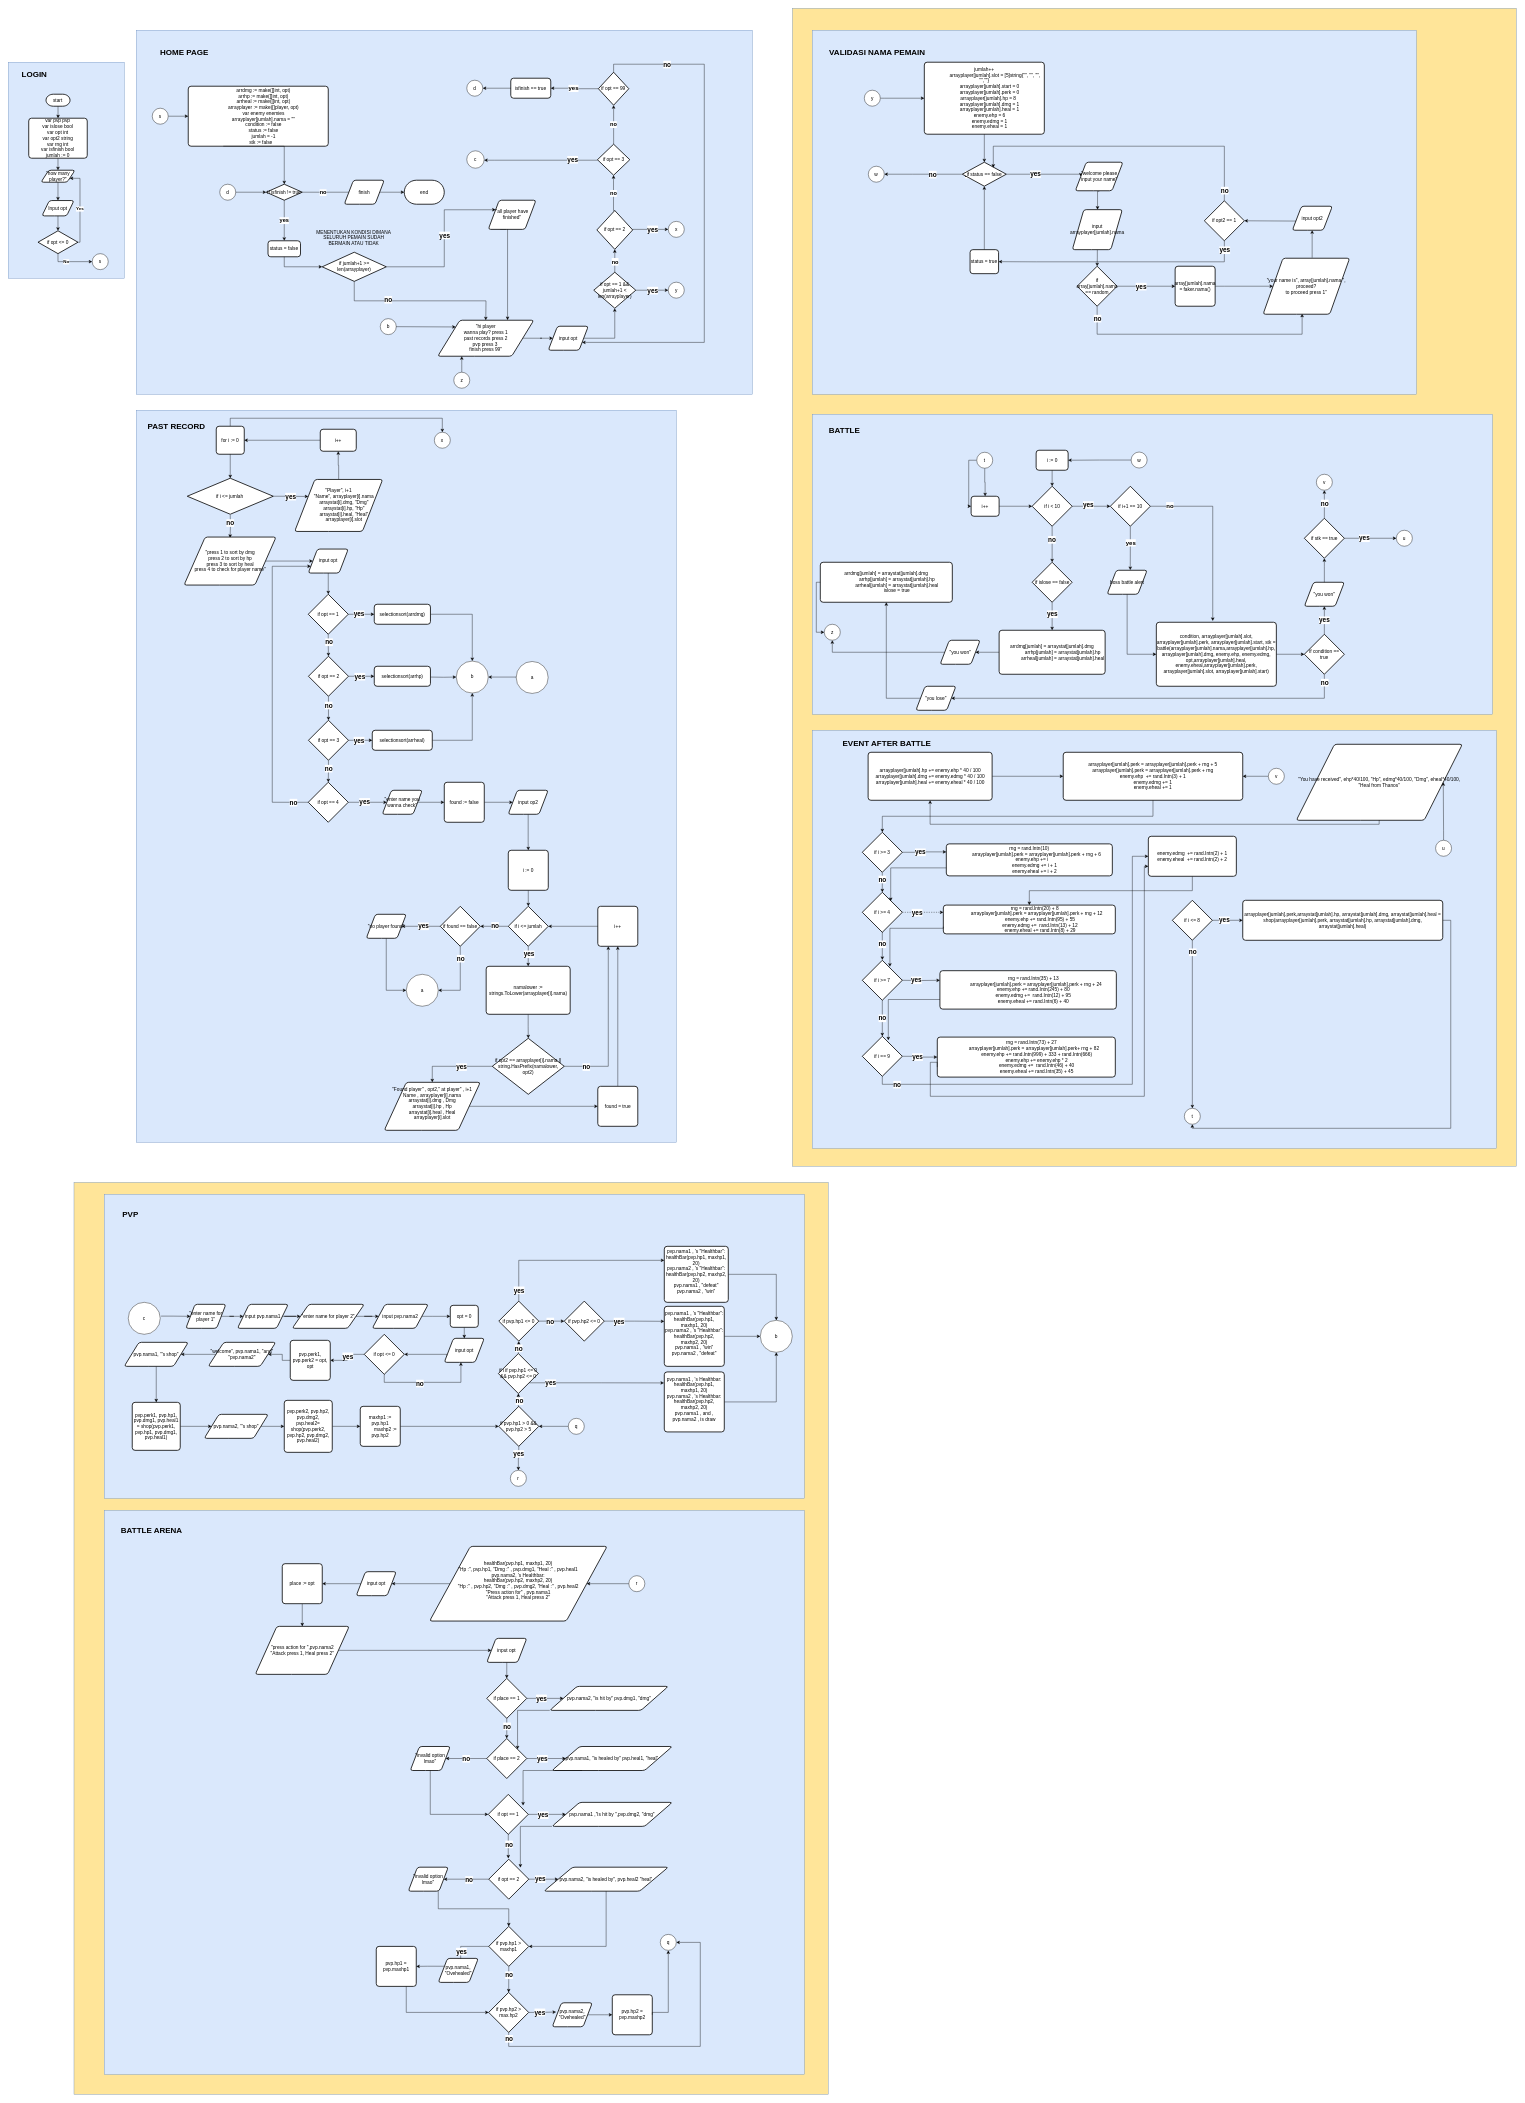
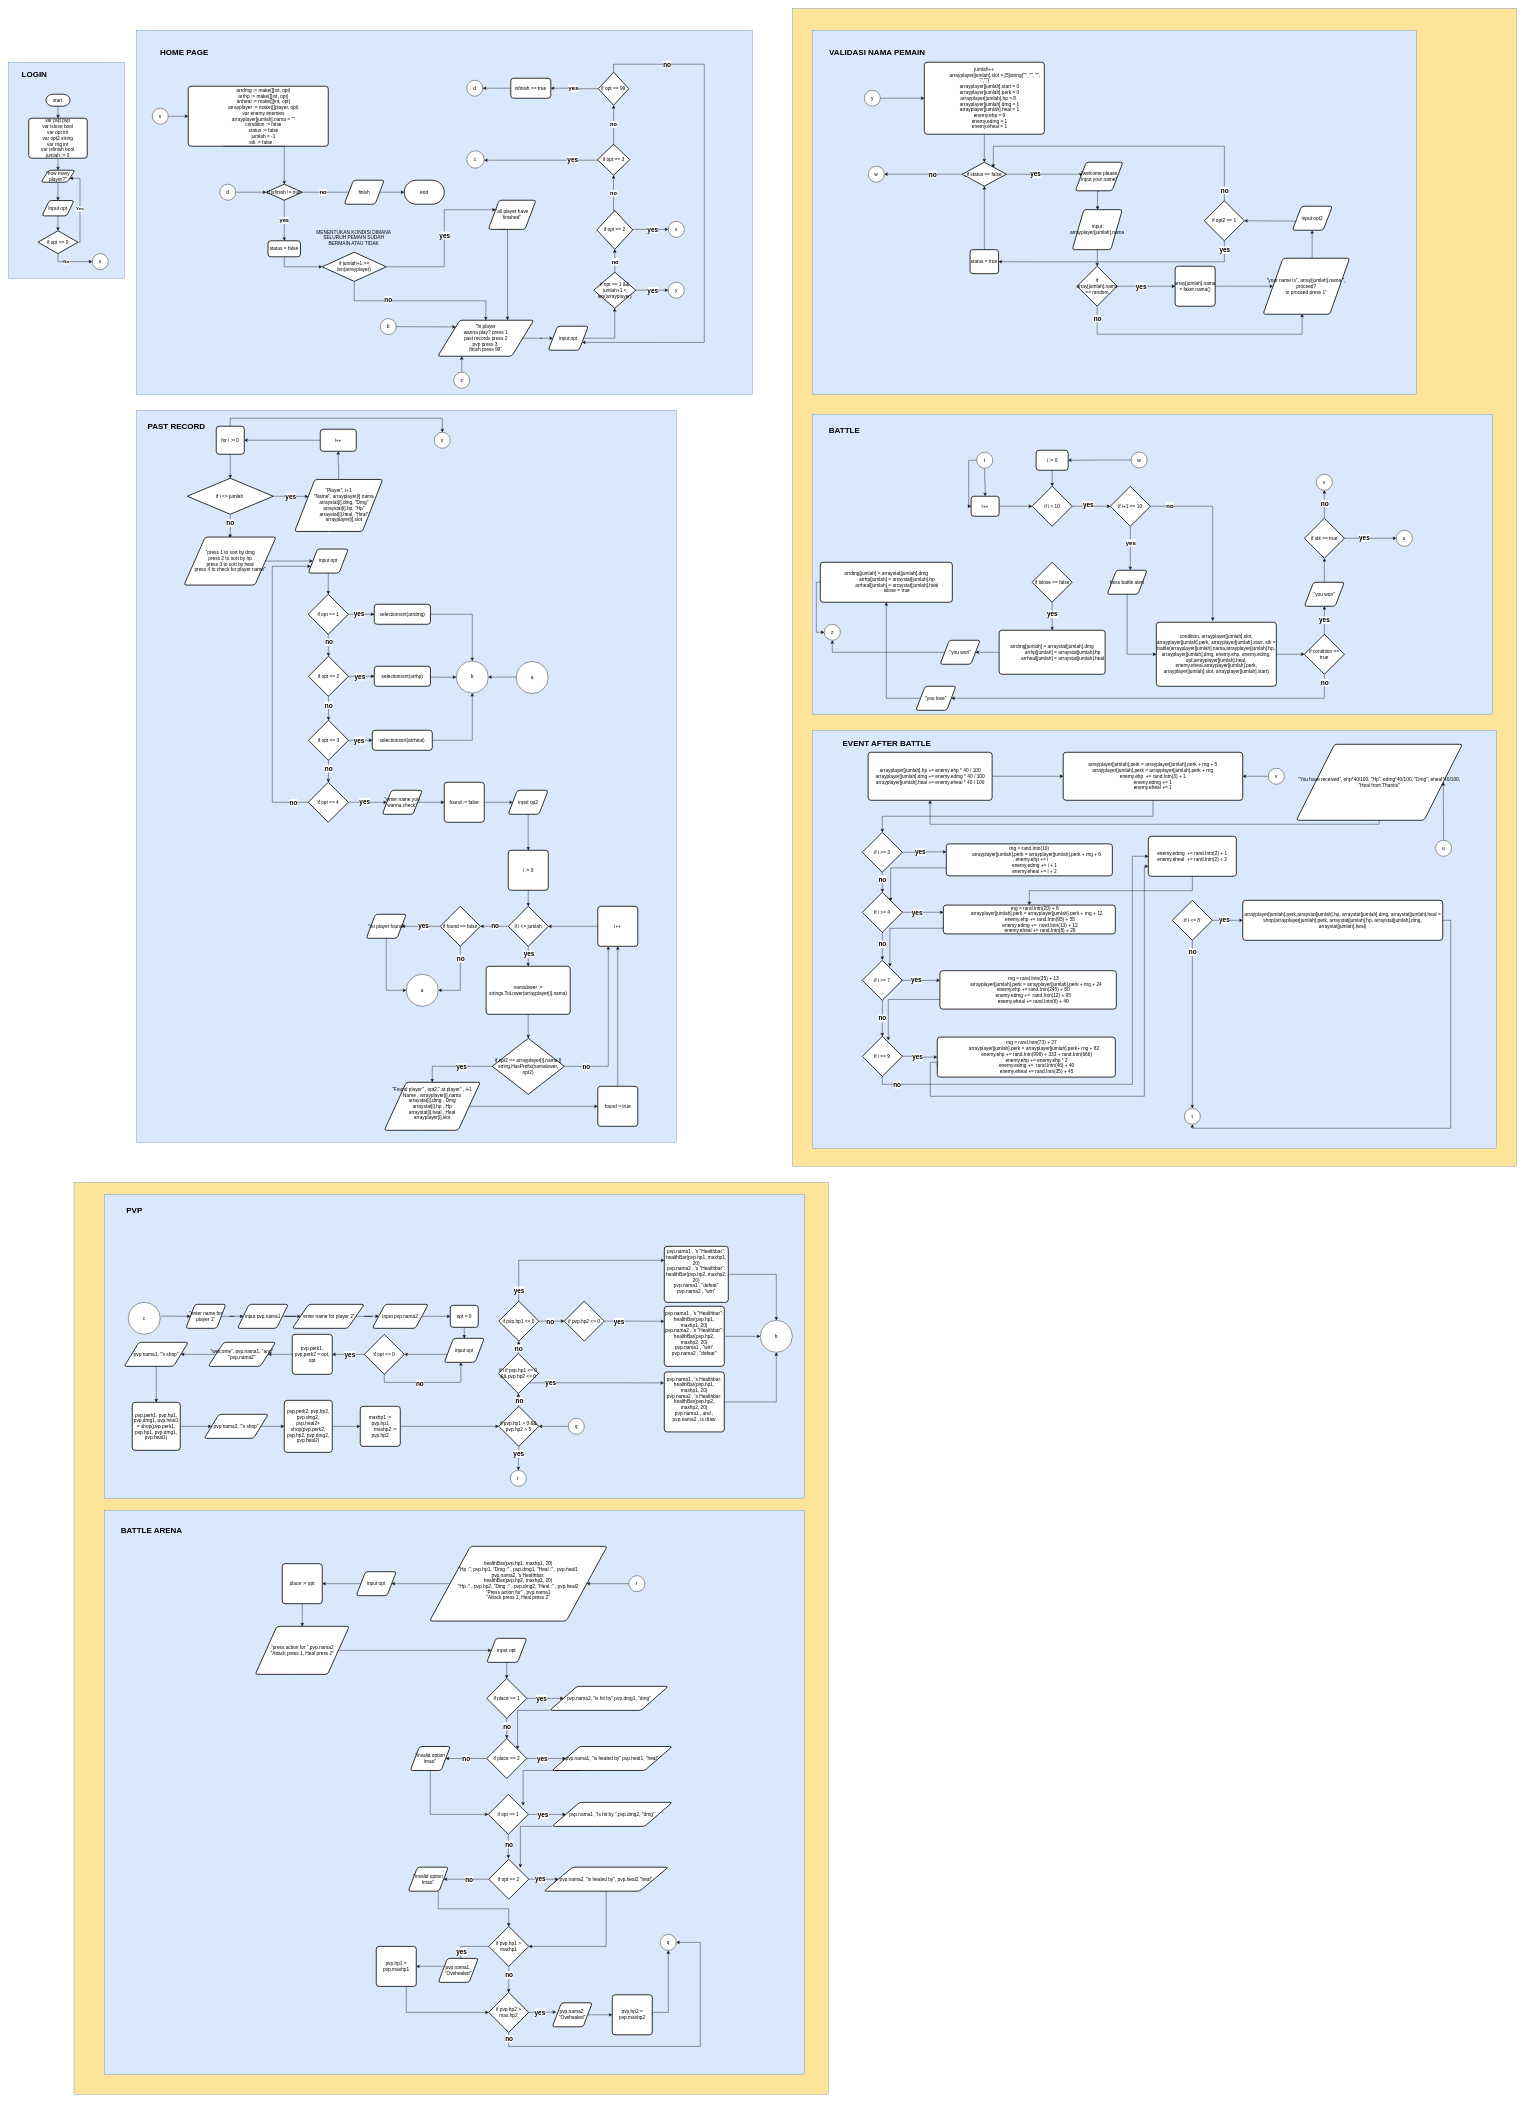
- <mxCell id="83" style="edgeStyle=orthogonalEdgeStyle;rounded=0;orthogonalLoop=1;jettySize=auto;html=1;exitX=0.5;exitY=1;exitDx=0;exitDy=0;exitPerimeter=0;" parent="1" source="85" target="147" edge="1"><mxGeometry relative="1" as="geometry"><mxPoint x="759.25" y="1955" as="targetPoint" /></mxGeometry></mxCell>
- <mxCell id="84" value="&lt;font style=&quot;font-size: 16px;&quot;&gt;&lt;b&gt;no&lt;/b&gt;&lt;/font&gt;" style="edgeLabel;html=1;align=center;verticalAlign=middle;resizable=0;points=[];" parent="83" vertex="1" connectable="0"><mxGeometry x="-0.25" y="-1" relative="1" as="geometry"><mxPoint as="offset" /></mxGeometry></mxCell>
- <mxCell id="120" style="edgeStyle=orthogonalEdgeStyle;rounded=0;orthogonalLoop=1;jettySize=auto;html=1;exitX=1;exitY=0.5;exitDx=0;exitDy=0;exitPerimeter=0;entryX=0;entryY=0.25;entryDx=0;entryDy=0;dashed=1;" parent="1" source="122" target="123" edge="1"><mxGeometry relative="1" as="geometry"><mxPoint x="2355" y="2320" as="targetPoint" /></mxGeometry></mxCell>
+ <mxCell id="120" style="edgeStyle=orthogonalEdgeStyle;rounded=0;orthogonalLoop=1;jettySize=auto;html=1;exitX=1;exitY=0.5;exitDx=0;exitDy=0;exitPerimeter=0;entryX=0;entryY=0.25;entryDx=0;entryDy=0;" parent="1" source="122" target="123" edge="1"><mxGeometry relative="1" as="geometry"><mxPoint x="2355" y="2320" as="targetPoint" /></mxGeometry></mxCell>
- <mxCell id="372" value="&lt;font style=&quot;font-size: 20px;&quot;&gt;&lt;b&gt;PVP&lt;/b&gt;&lt;/font&gt;" style="text;html=1;align=center;verticalAlign=middle;resizable=0;points=[];autosize=1;strokeColor=none;fillColor=none;" parent="1" vertex="1"><mxGeometry x="295" y="3015" width="60" height="40" as="geometry" /></mxCell>
+ <mxCell id="372" value="&lt;font style=&quot;font-size: 20px;&quot;&gt;&lt;b&gt;PVP&lt;/b&gt;&lt;/font&gt;" style="text;html=1;align=center;verticalAlign=middle;resizable=0;points=[];autosize=1;strokeColor=none;fillColor=none;" parent="1" vertex="1"><mxGeometry x="305" y="3005" width="60" height="40" as="geometry" /></mxCell>
- <mxCell id="257" value="pvp.perk1, pvp.perk2 = opt, opt" style="rounded=1;whiteSpace=wrap;html=1;absoluteArcSize=1;arcSize=14;strokeWidth=2;" parent="1" vertex="1"><mxGeometry x="725" y="3350" width="100" height="100" as="geometry" /></mxCell>
+ <mxCell id="257" value="pvp.perk1, pvp.perk2 = opt, opt" style="rounded=1;whiteSpace=wrap;html=1;absoluteArcSize=1;arcSize=14;strokeWidth=2;" parent="1" vertex="1"><mxGeometry x="730" y="3335" width="100" height="100" as="geometry" /></mxCell>
